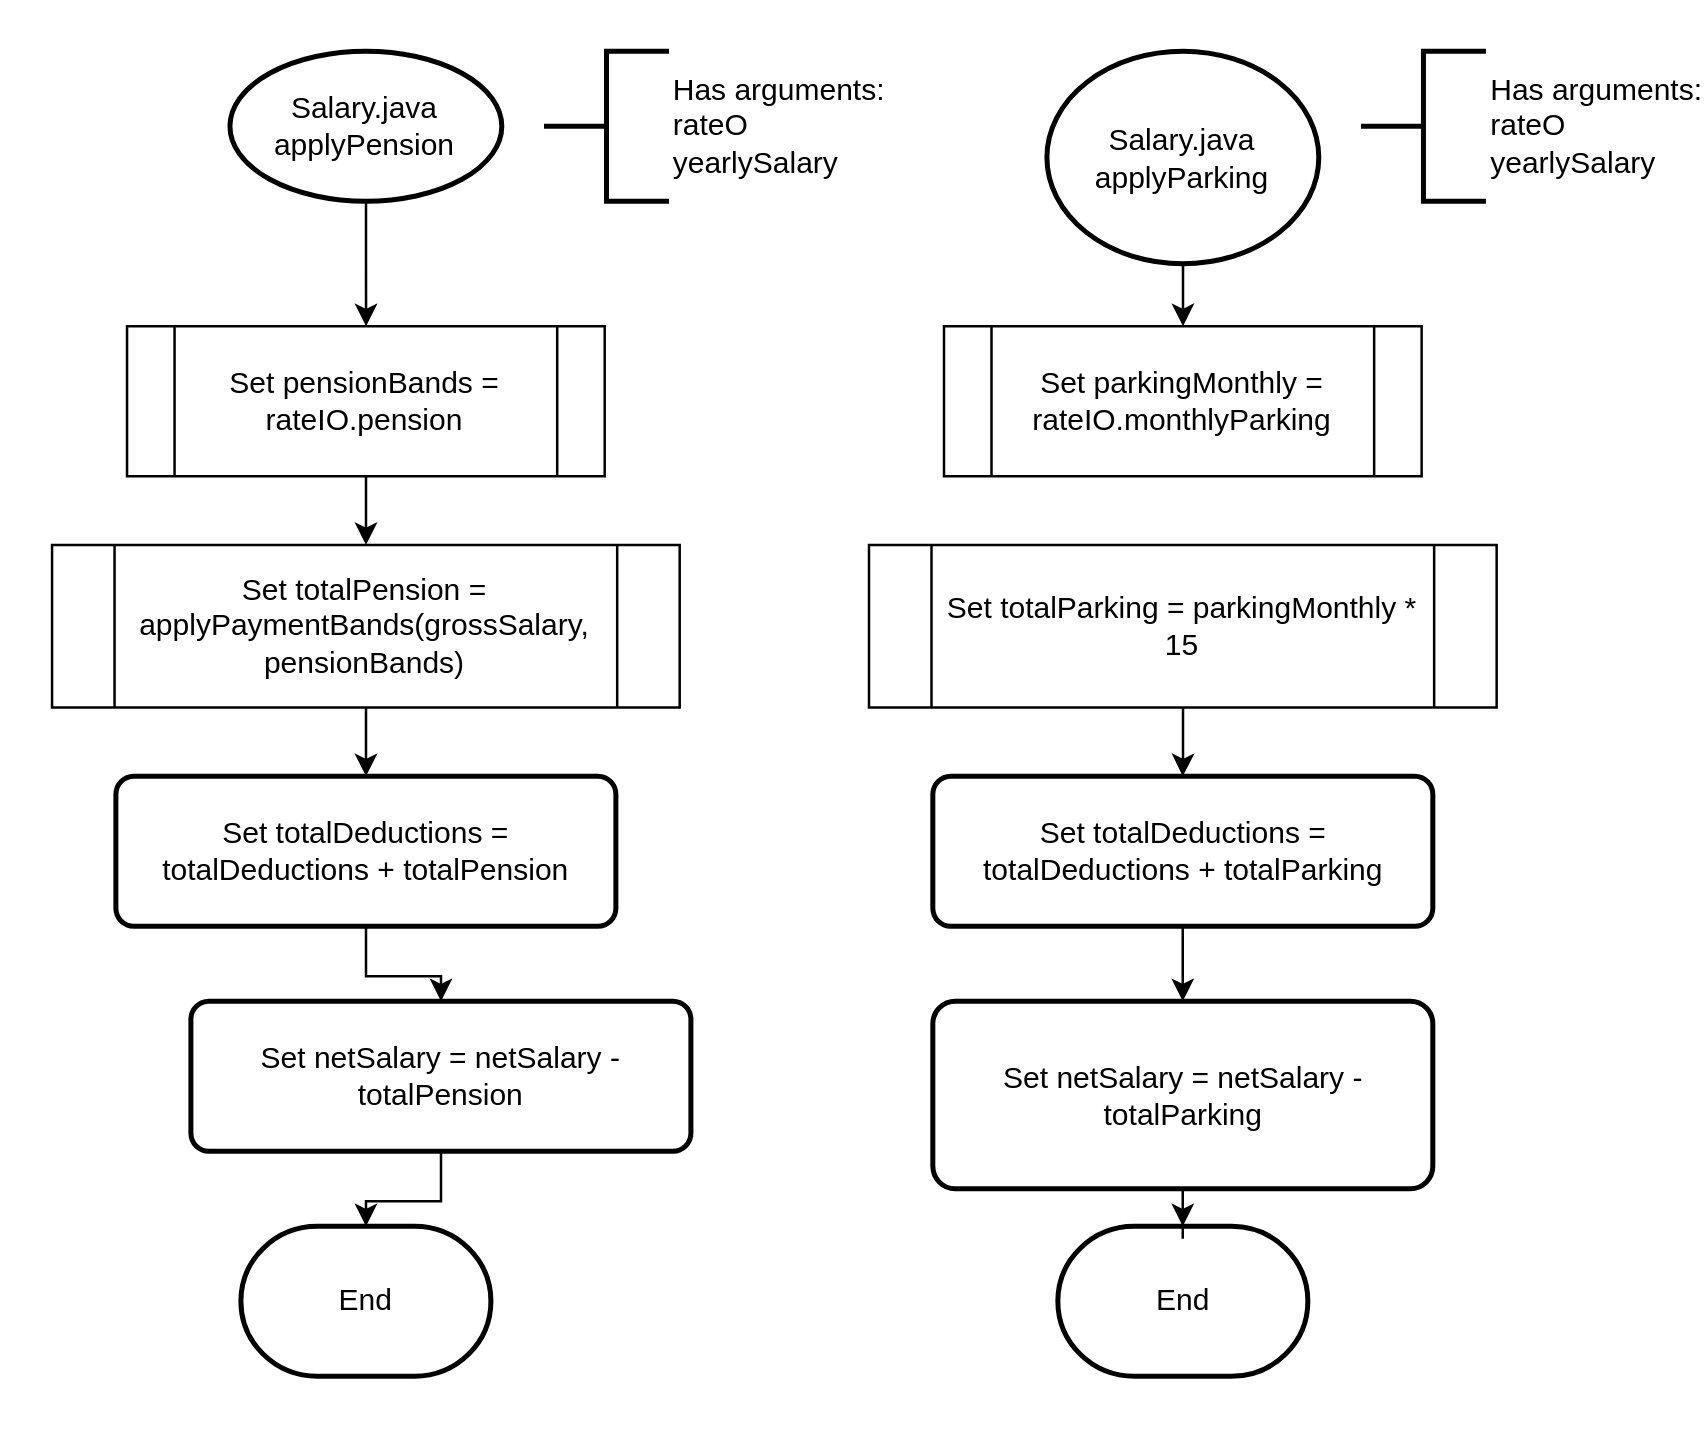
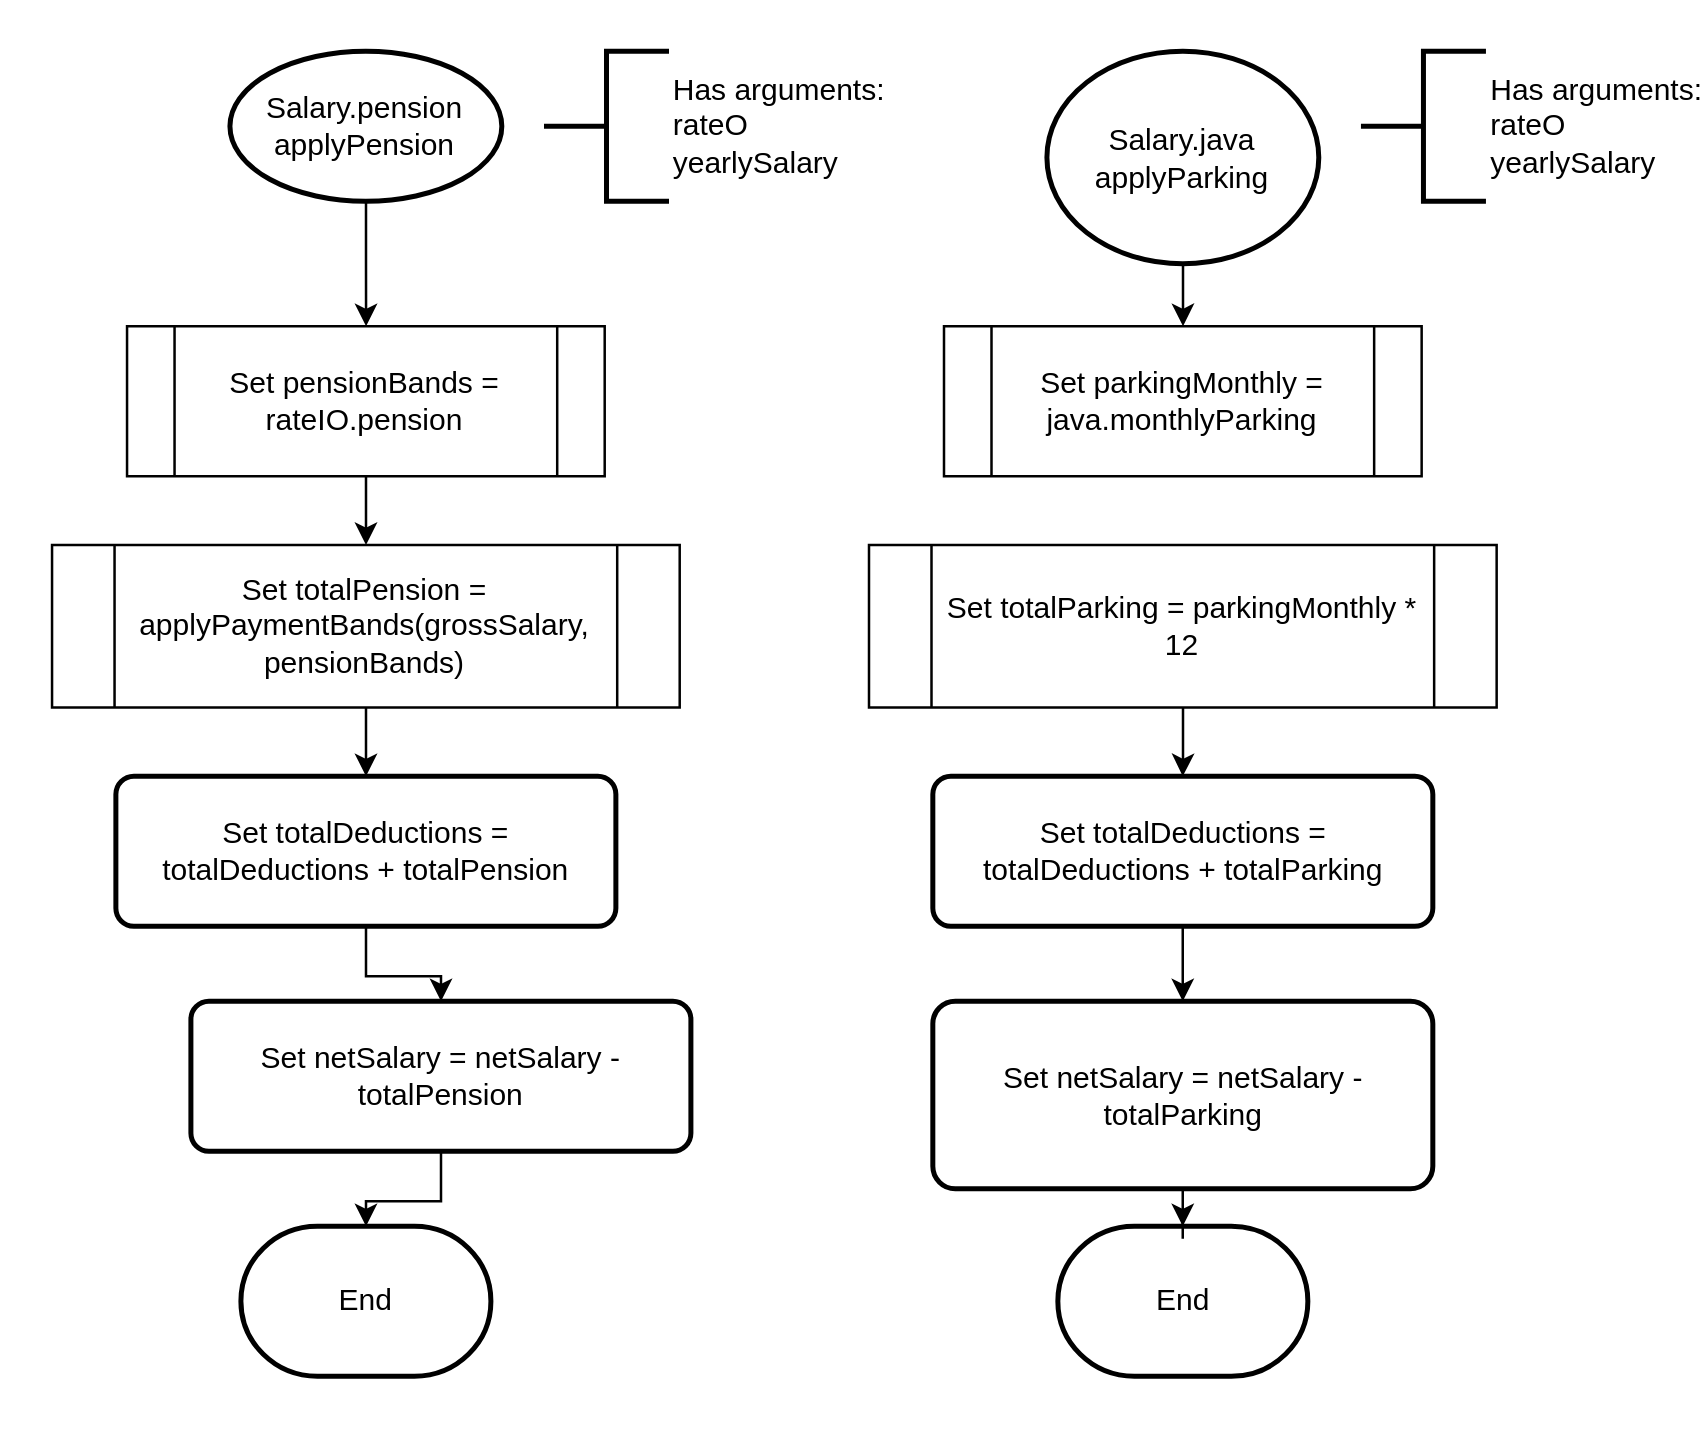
- <mxCell id="3" value="Salary.java&lt;br&gt;applyPension" style="strokeWidth=2;html=1;shape=mxgraph.flowchart.start_1;whiteSpace=wrap;" vertex="1" parent="1"><mxGeometry x="91.38" y="20" width="108.75" height="60" as="geometry" /></mxCell>
+ <mxCell id="3" value="Salary.pension&lt;br&gt;applyPension" style="strokeWidth=2;html=1;shape=mxgraph.flowchart.start_1;whiteSpace=wrap;" vertex="1" parent="1"><mxGeometry x="91.38" y="20" width="108.75" height="60" as="geometry" /></mxCell>
- <mxCell id="20" value="Set parkingMonthly = rateIO.monthlyParking" style="shape=process;whiteSpace=wrap;html=1;backgroundOutline=1;" vertex="1" parent="1"><mxGeometry x="377" y="130" width="191.06" height="60" as="geometry" /></mxCell>
+ <mxCell id="20" value="Set parkingMonthly = java.monthlyParking" style="shape=process;whiteSpace=wrap;html=1;backgroundOutline=1;" vertex="1" parent="1"><mxGeometry x="377" y="130" width="191.06" height="60" as="geometry" /></mxCell>
- <mxCell id="19" value="Set totalParking = parkingMonthly * 15" style="shape=process;whiteSpace=wrap;html=1;backgroundOutline=1;" vertex="1" parent="1"><mxGeometry x="347" y="217.5" width="251.06" height="65" as="geometry" /></mxCell>
+ <mxCell id="19" value="Set totalParking = parkingMonthly * 12" style="shape=process;whiteSpace=wrap;html=1;backgroundOutline=1;" vertex="1" parent="1"><mxGeometry x="347" y="217.5" width="251.06" height="65" as="geometry" /></mxCell>
